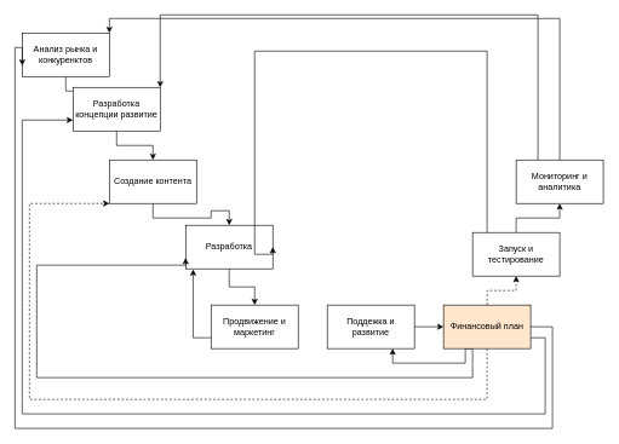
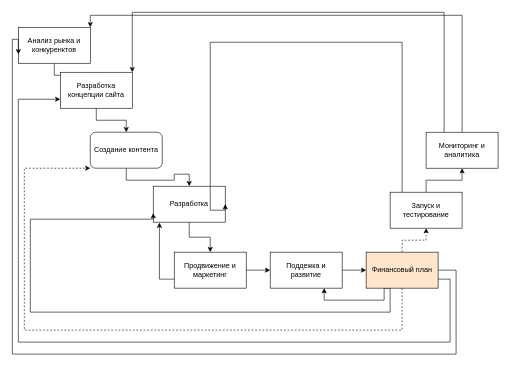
- <mxCell id="5" value="Разработка концепции развитие" style="rounded=0;whiteSpace=wrap;html=1;" parent="1" vertex="1"><mxGeometry x="100" y="120" width="120" height="60" as="geometry" /></mxCell>
+ <mxCell id="5" value="Разработка концепции сайта" style="rounded=0;whiteSpace=wrap;html=1;" parent="1" vertex="1"><mxGeometry x="100" y="120" width="120" height="60" as="geometry" /></mxCell>
- <mxCell id="7" value="Создание контента" style="rounded=0;whiteSpace=wrap;html=1;" parent="1" vertex="1"><mxGeometry x="150" y="220" width="120" height="60" as="geometry" /></mxCell>
+ <mxCell id="7" value="Создание контента" style="whiteSpace=wrap;html=1;rounded=1;" parent="1" vertex="1"><mxGeometry x="150" y="220" width="120" height="60" as="geometry" /></mxCell>
+ <mxCell id="10" style="edgeStyle=orthogonalEdgeStyle;rounded=0;orthogonalLoop=1;jettySize=auto;html=1;exitX=1;exitY=0.5;exitDx=0;exitDy=0;entryX=0;entryY=0.5;entryDx=0;entryDy=0;" edge="1" parent="1" source="11" target="13"><mxGeometry relative="1" as="geometry" /></mxCell>
